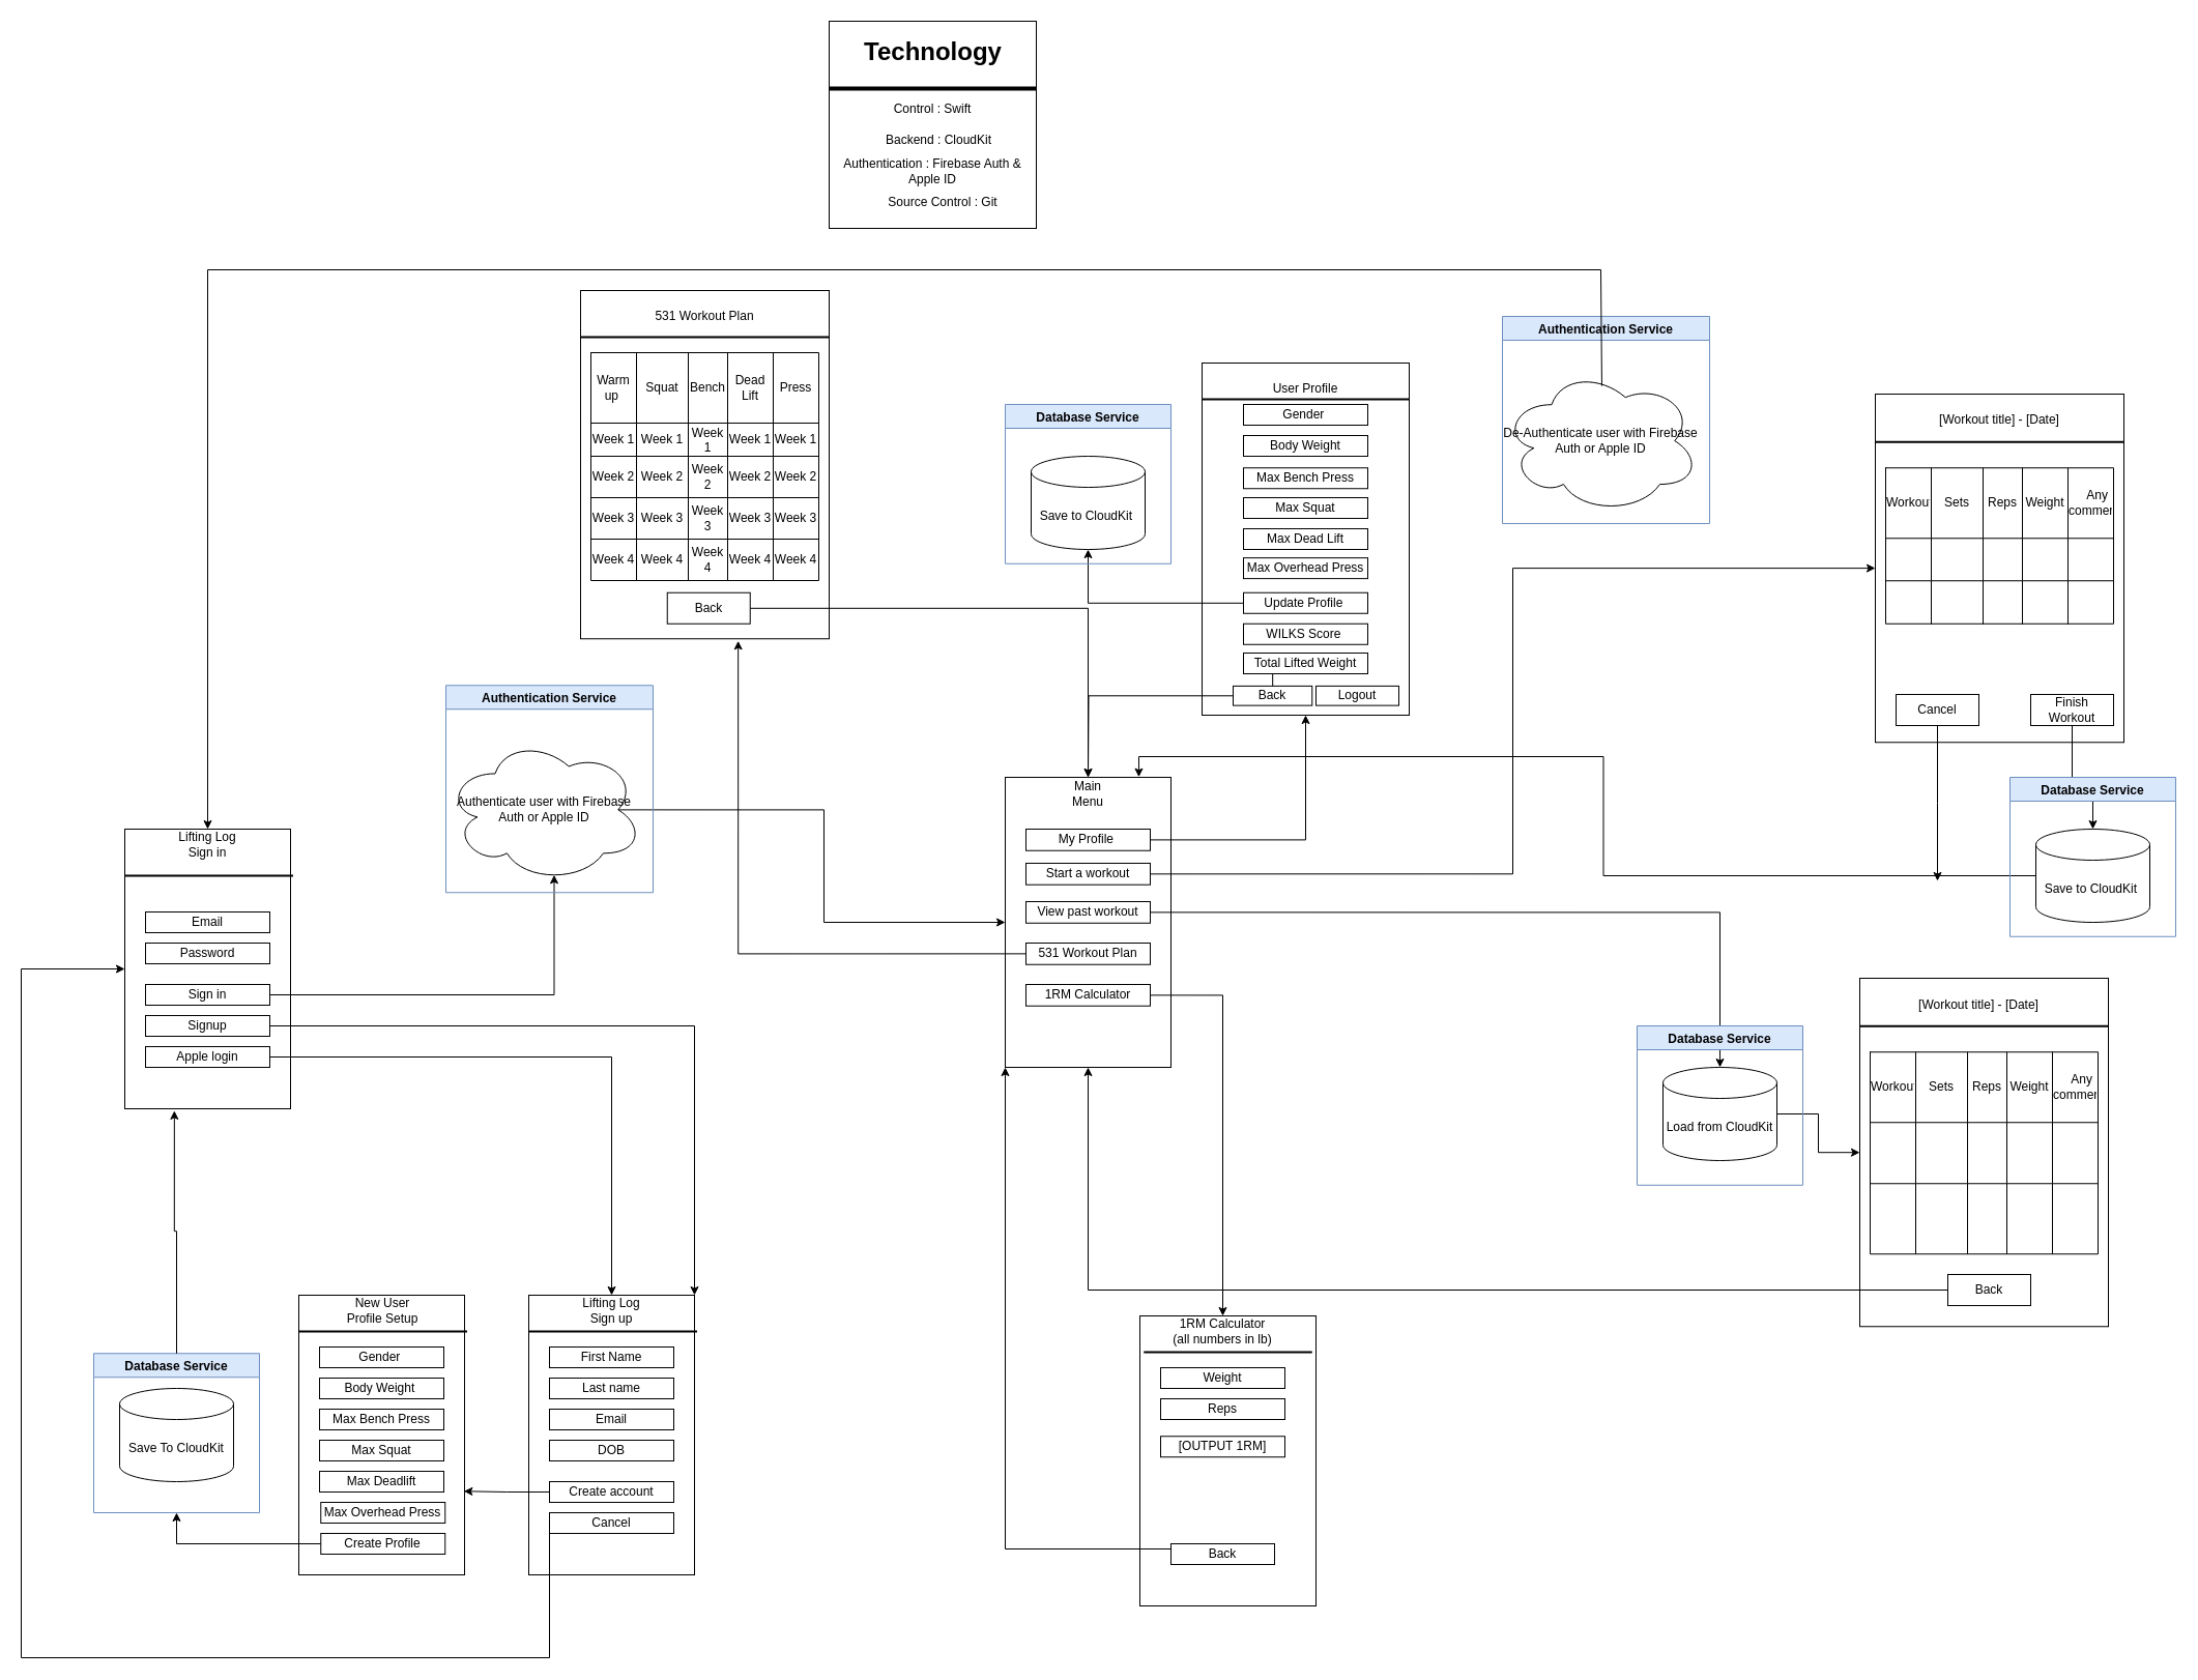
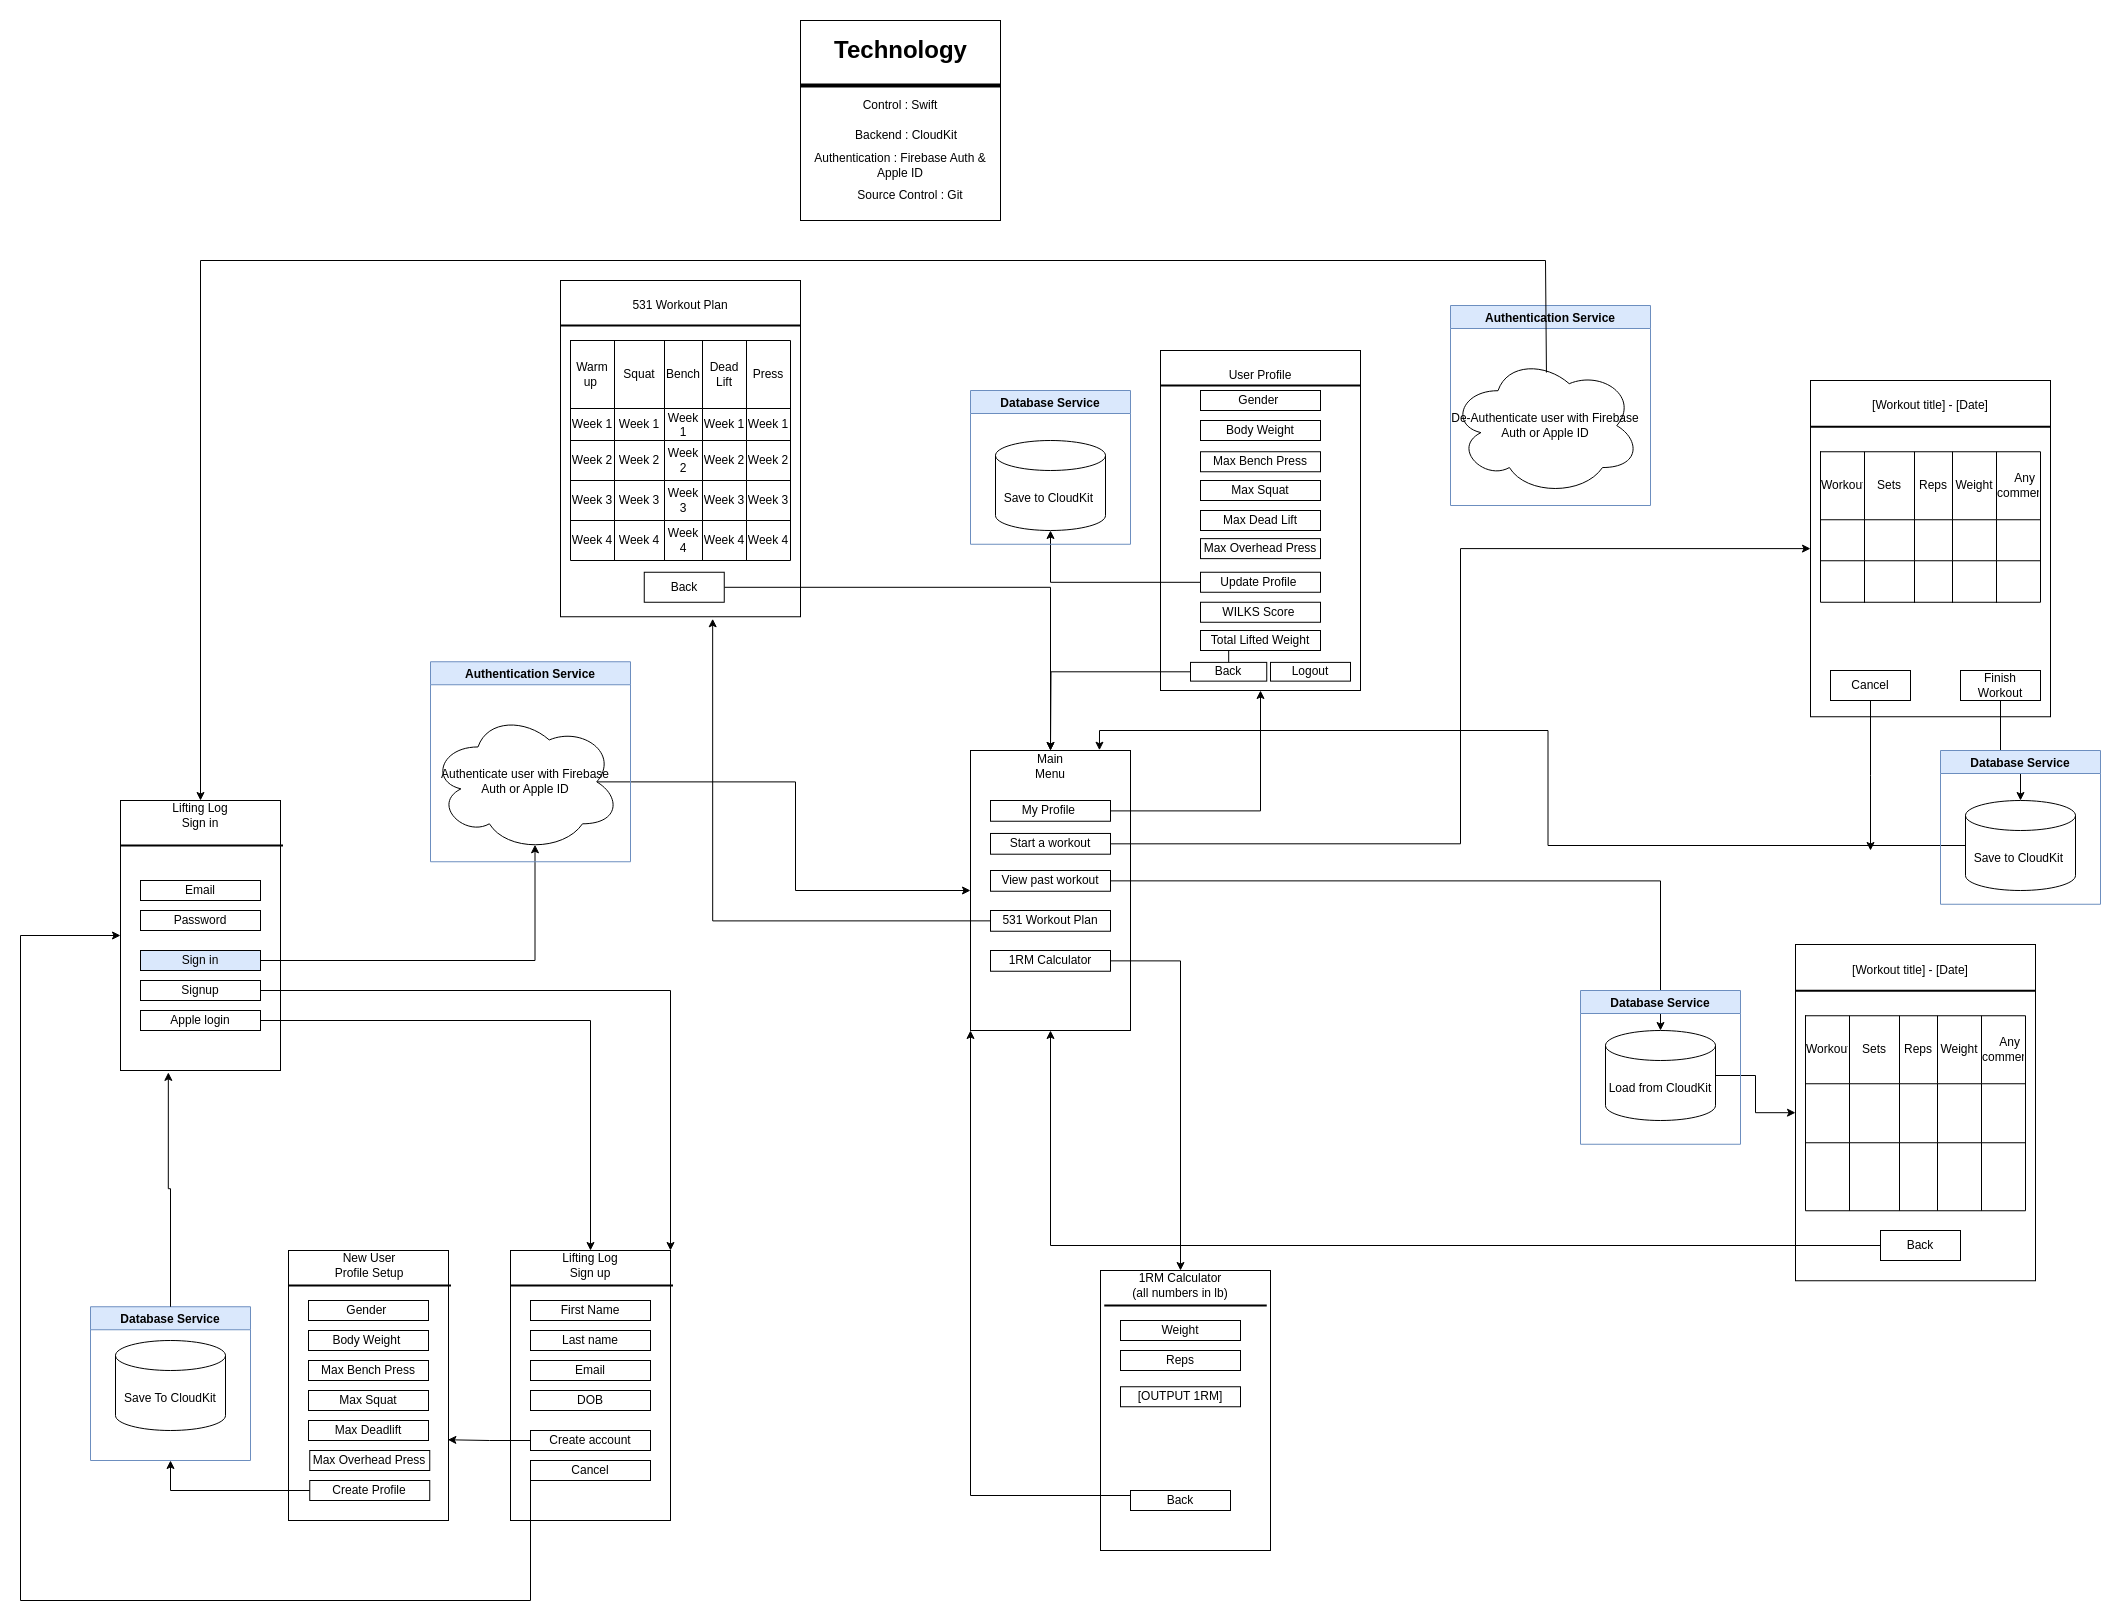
- <mxCell id="9" value="Sign in" style="rounded=0;whiteSpace=wrap;html=1;" parent="2" vertex="1"><mxGeometry x="20" y="150" width="120" height="20" as="geometry" /></mxCell>
+ <mxCell id="9" value="Sign in" style="rounded=0;whiteSpace=wrap;html=1;fillColor=#dae8fc;" parent="2" vertex="1"><mxGeometry x="20" y="150" width="120" height="20" as="geometry" /></mxCell>
